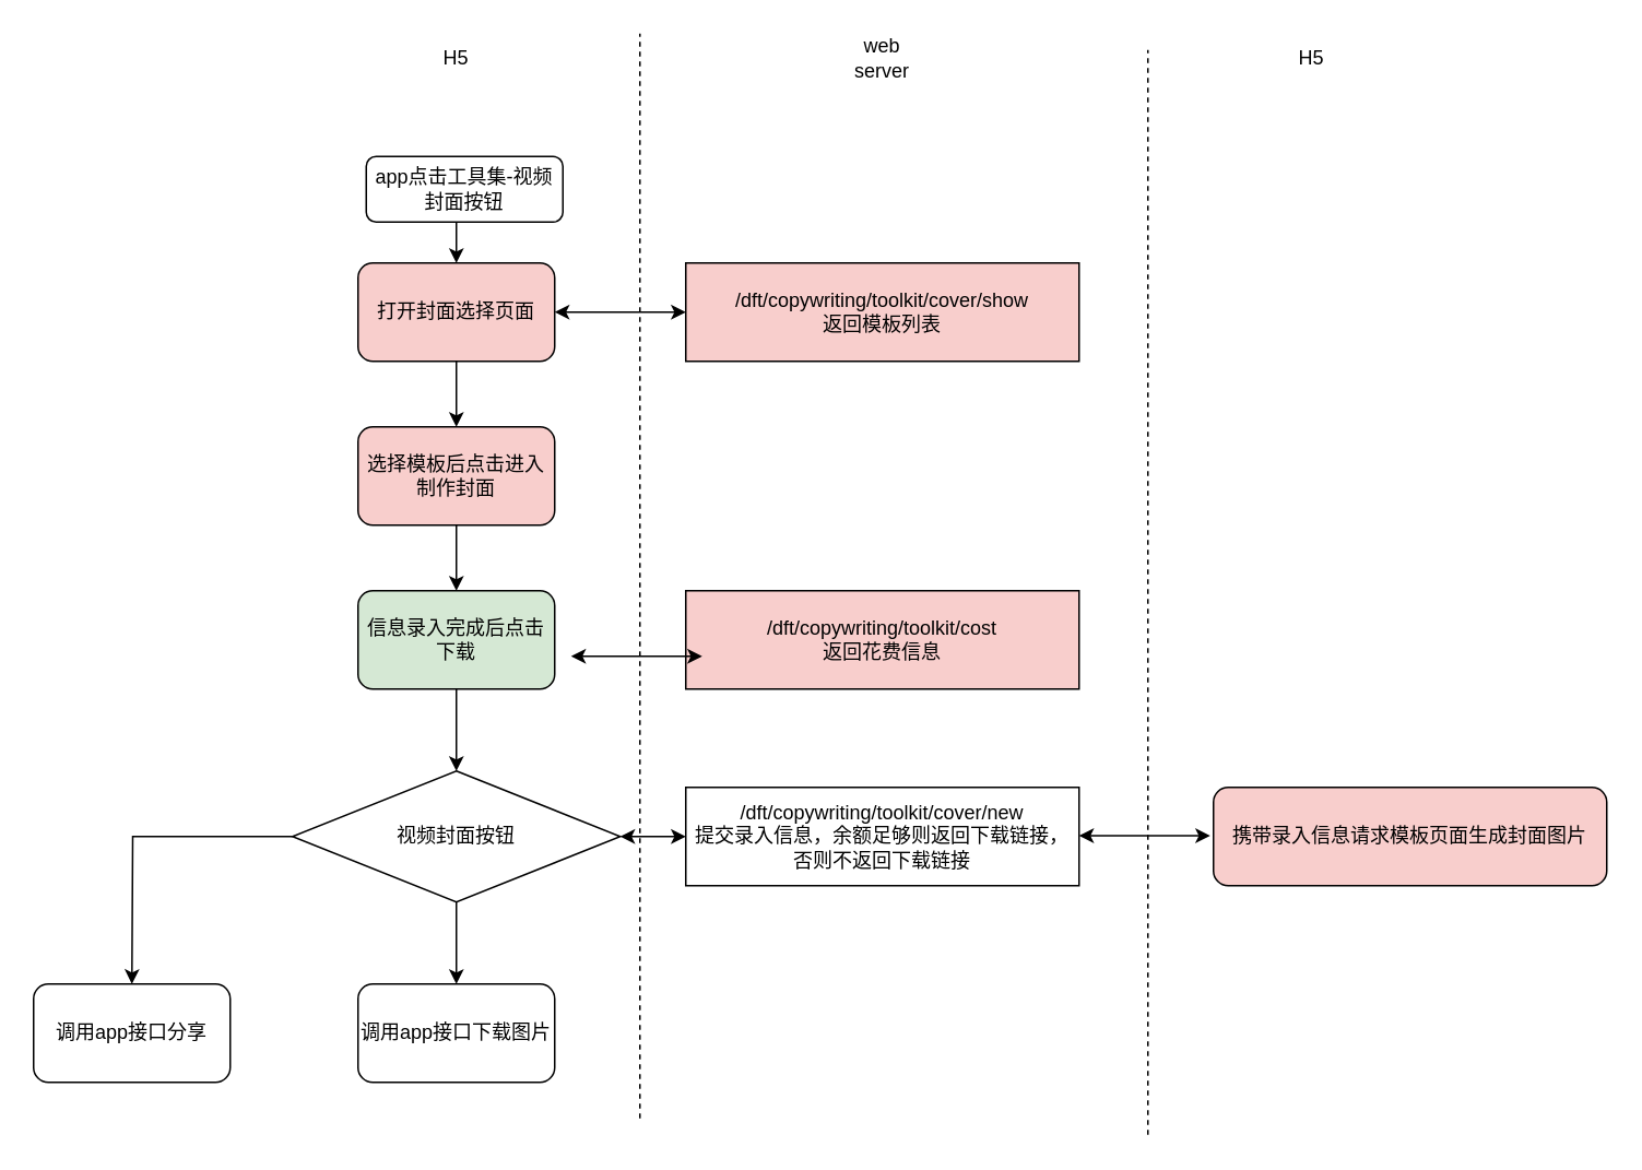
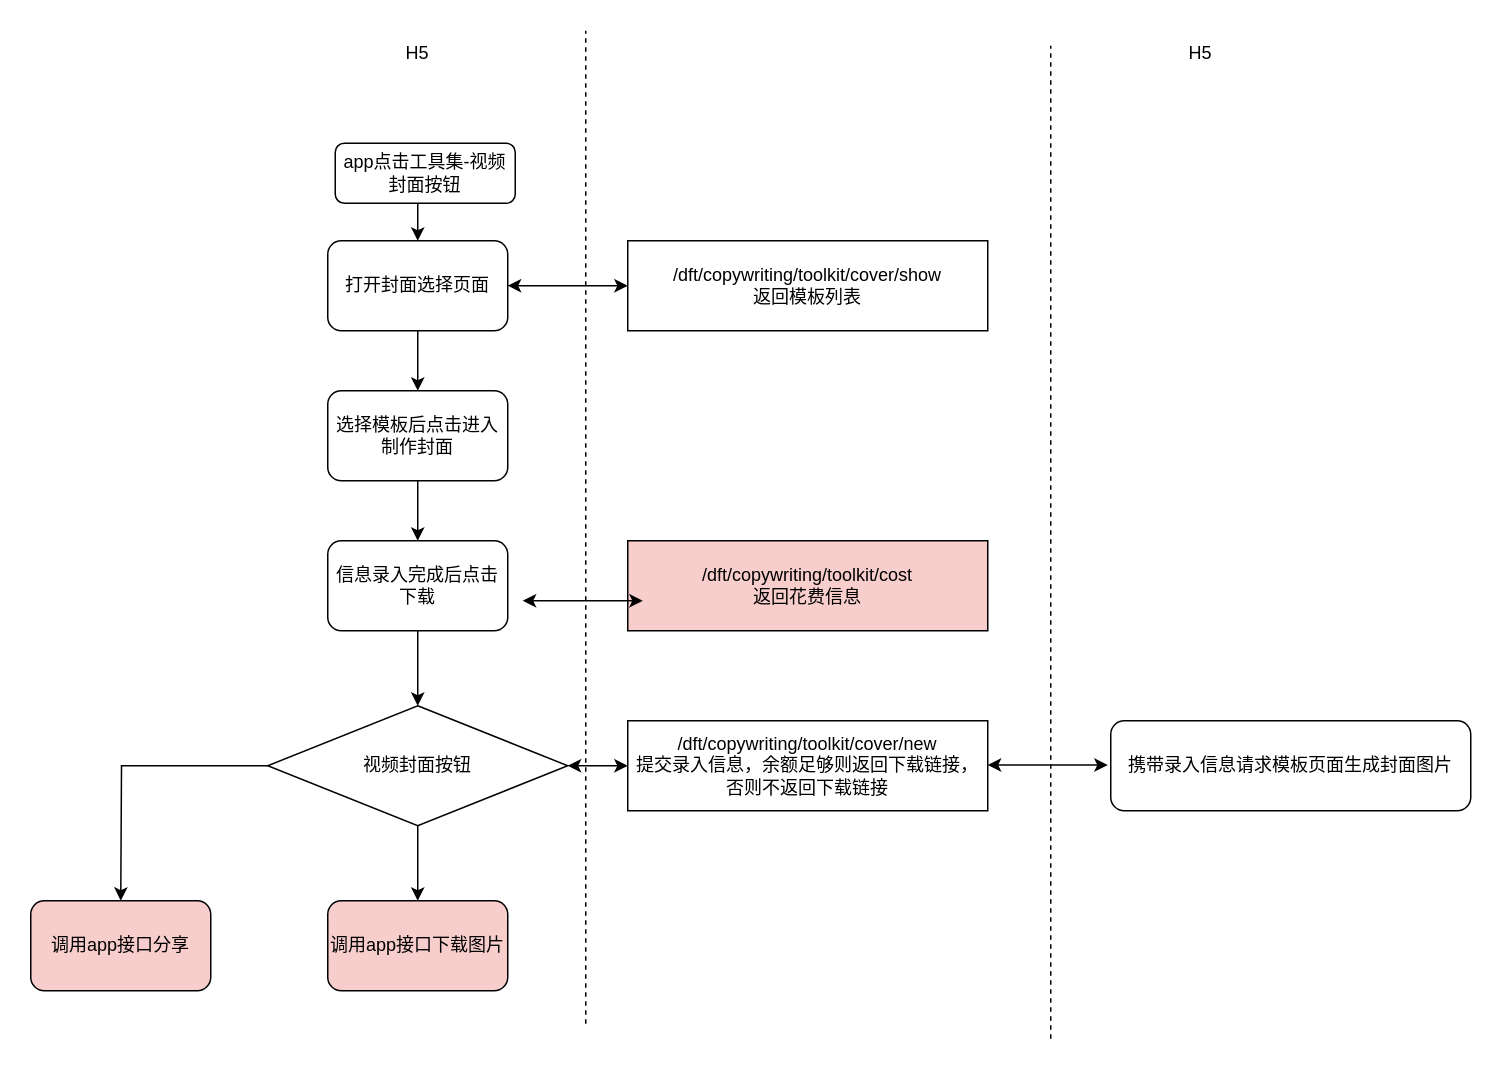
- <mxCell id="25" value="web server" style="text;html=1;strokeColor=none;fillColor=none;align=center;verticalAlign=middle;whiteSpace=wrap;rounded=0;" vertex="1" parent="1"><mxGeometry x="508" y="20" width="60" height="30" as="geometry" /></mxCell>
- <mxCell id="5" value="打开封面选择页面" style="rounded=1;whiteSpace=wrap;html=1;fillColor=#f8cecc;" vertex="1" parent="1"><mxGeometry x="218" y="160" width="120" height="60" as="geometry" /></mxCell>
+ <mxCell id="5" value="打开封面选择页面" style="rounded=1;whiteSpace=wrap;html=1;" vertex="1" parent="1"><mxGeometry x="218" y="160" width="120" height="60" as="geometry" /></mxCell>
- <mxCell id="7" value="/dft/copywriting/toolkit/cover/show&lt;br&gt;返回模板列表" style="rounded=0;whiteSpace=wrap;html=1;fillColor=#f8cecc;" vertex="1" parent="1"><mxGeometry x="418" y="160" width="240" height="60" as="geometry" /></mxCell>
+ <mxCell id="7" value="/dft/copywriting/toolkit/cover/show&lt;br&gt;返回模板列表" style="rounded=0;whiteSpace=wrap;html=1;" vertex="1" parent="1"><mxGeometry x="418" y="160" width="240" height="60" as="geometry" /></mxCell>
- <mxCell id="9" value="选择模板后点击进入制作封面" style="rounded=1;whiteSpace=wrap;html=1;fillColor=#f8cecc;" vertex="1" parent="1"><mxGeometry x="218" y="260" width="120" height="60" as="geometry" /></mxCell>
+ <mxCell id="9" value="选择模板后点击进入制作封面" style="rounded=1;whiteSpace=wrap;html=1;" vertex="1" parent="1"><mxGeometry x="218" y="260" width="120" height="60" as="geometry" /></mxCell>
- <mxCell id="11" value="信息录入完成后点击下载" style="rounded=1;whiteSpace=wrap;html=1;fillColor=#d5e8d4;" vertex="1" parent="1"><mxGeometry x="218" y="360" width="120" height="60" as="geometry" /></mxCell>
+ <mxCell id="11" value="信息录入完成后点击下载" style="rounded=1;whiteSpace=wrap;html=1;" vertex="1" parent="1"><mxGeometry x="218" y="360" width="120" height="60" as="geometry" /></mxCell>
- <mxCell id="20" value="携带录入信息请求模板页面生成封面图片" style="rounded=1;whiteSpace=wrap;html=1;fillColor=#f8cecc;" vertex="1" parent="1"><mxGeometry x="740" y="480" width="240" height="60" as="geometry" /></mxCell>
+ <mxCell id="20" value="携带录入信息请求模板页面生成封面图片" style="rounded=1;whiteSpace=wrap;html=1;" vertex="1" parent="1"><mxGeometry x="740" y="480" width="240" height="60" as="geometry" /></mxCell>
- <mxCell id="22" value="调用app接口分享" style="rounded=1;whiteSpace=wrap;html=1;" vertex="1" parent="1"><mxGeometry x="20" y="600" width="120" height="60" as="geometry" /></mxCell>
+ <mxCell id="22" value="调用app接口分享" style="rounded=1;whiteSpace=wrap;html=1;fillColor=#f8cecc;" vertex="1" parent="1"><mxGeometry x="20" y="600" width="120" height="60" as="geometry" /></mxCell>
- <mxCell id="21" value="调用app接口下载图片" style="rounded=1;whiteSpace=wrap;html=1;" vertex="1" parent="1"><mxGeometry x="218" y="600" width="120" height="60" as="geometry" /></mxCell>
+ <mxCell id="21" value="调用app接口下载图片" style="rounded=1;whiteSpace=wrap;html=1;fillColor=#f8cecc;" vertex="1" parent="1"><mxGeometry x="218" y="600" width="120" height="60" as="geometry" /></mxCell>
